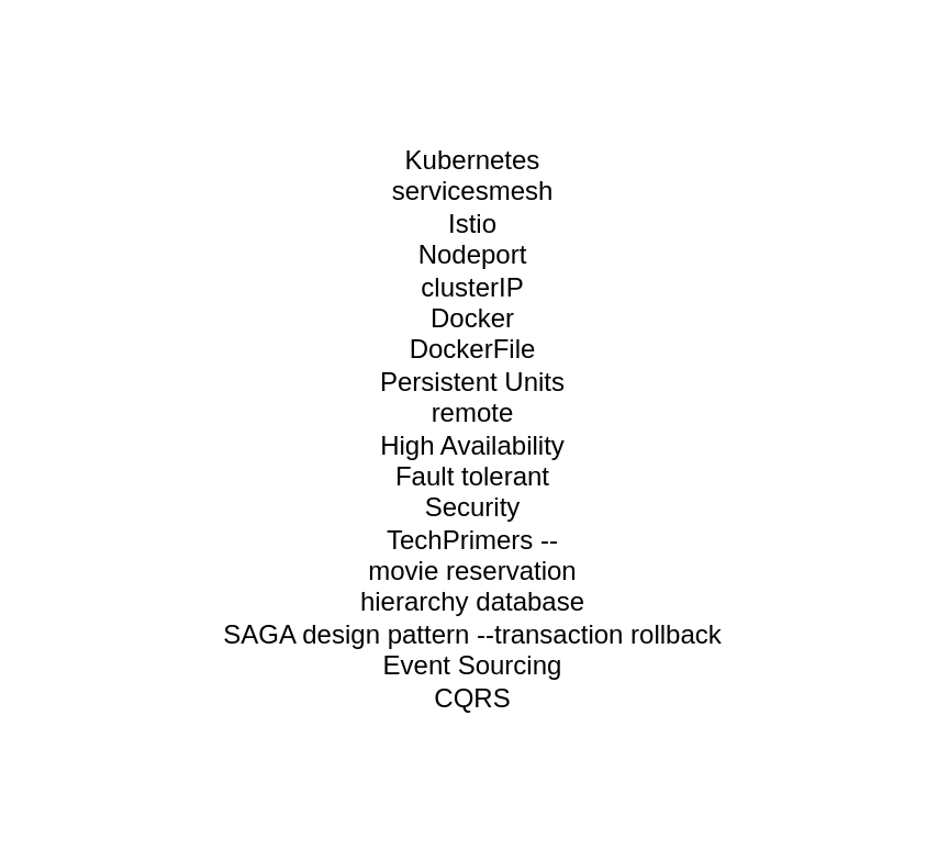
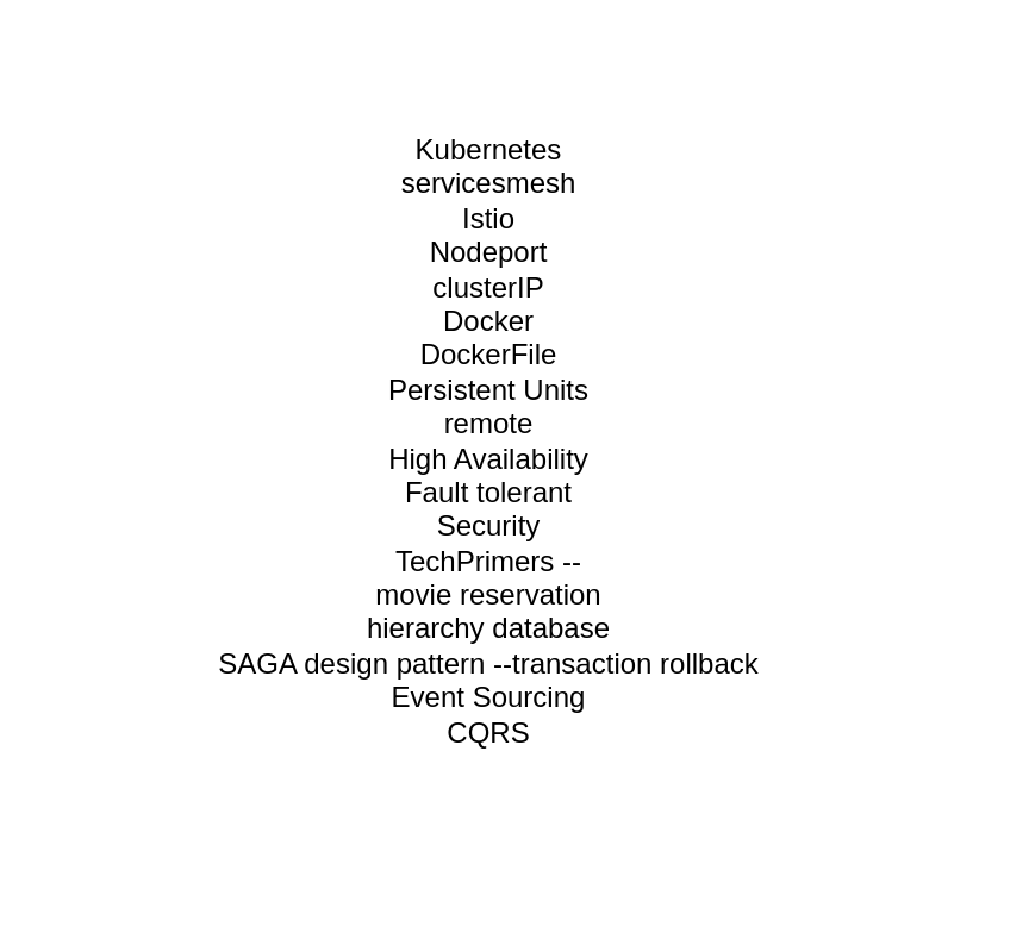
- <mxCell id="2" value="Kubernetes &lt;br&gt;servicesmesh&lt;br&gt;Istio&lt;br&gt;Nodeport&lt;br&gt;clusterIP&lt;br&gt;Docker&lt;br&gt;DockerFile&lt;br&gt;Persistent Units&lt;br&gt;remote&lt;br&gt;High Availability&lt;br&gt;Fault tolerant&lt;br&gt;Security&lt;br&gt;TechPrimers --&lt;br&gt;movie reservation&lt;br&gt;hierarchy database&lt;br&gt;SAGA design pattern --transaction rollback&lt;br&gt;Event Sourcing&lt;br&gt;CQRS&lt;br&gt;" style="text;html=1;strokeColor=none;fillColor=none;align=center;verticalAlign=middle;whiteSpace=wrap;rounded=0;" parent="1" vertex="1"><mxGeometry x="20" y="20" width="390" height="350" as="geometry" /></mxCell>
+ <mxCell id="2" value="Kubernetes &lt;br&gt;servicesmesh&lt;br&gt;Istio&lt;br&gt;Nodeport&lt;br&gt;clusterIP&lt;br&gt;Docker&lt;br&gt;DockerFile&lt;br&gt;Persistent Units&lt;br&gt;remote&lt;br&gt;High Availability&lt;br&gt;Fault tolerant&lt;br&gt;Security&lt;br&gt;TechPrimers --&lt;br&gt;movie reservation&lt;br&gt;hierarchy database&lt;br&gt;SAGA design pattern --transaction rollback&lt;br&gt;Event Sourcing&lt;br&gt;CQRS&lt;br&gt;" style="text;html=1;strokeColor=none;fillColor=none;align=center;verticalAlign=middle;whiteSpace=wrap;rounded=0;" parent="1" vertex="1"><mxGeometry x="10" y="10" width="390" height="350" as="geometry" /></mxCell>
